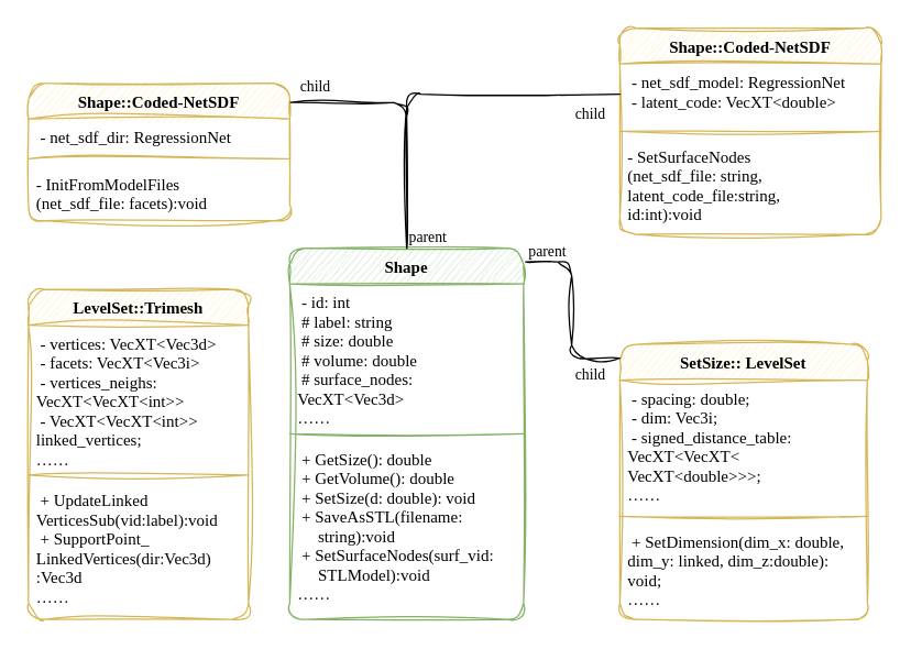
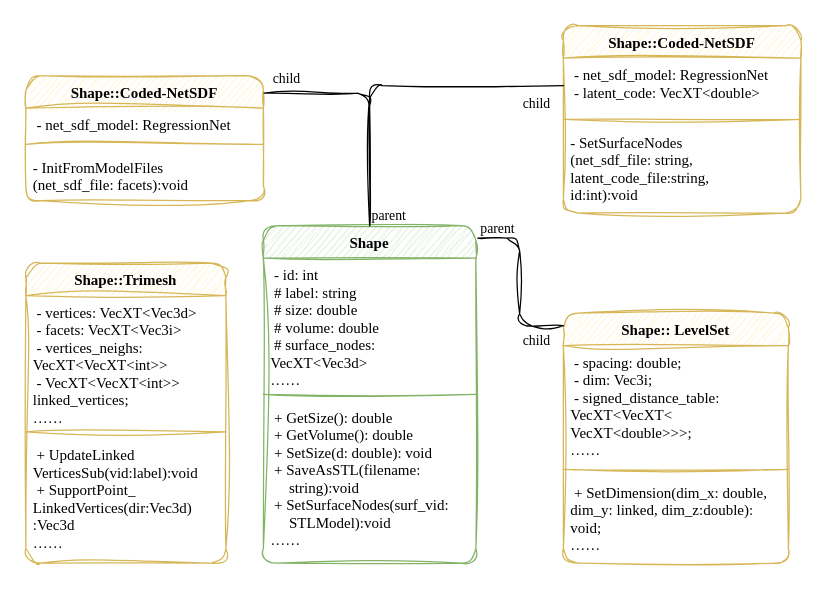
- <mxCell id="19" value=" - net_sdf_dir: RegressionNet&#10;" style="text;strokeColor=none;fillColor=none;align=left;verticalAlign=top;spacingLeft=4;spacingRight=4;overflow=hidden;rotatable=0;points=[[0,0.5],[1,0.5]];portConstraint=eastwest;rounded=1;sketch=1;curveFitting=1;jiggle=2;fontFamily=Comic Sans MS;" parent="18" vertex="1"><mxGeometry y="26" width="190" height="24" as="geometry" /></mxCell>
+ <mxCell id="19" value=" - net_sdf_model: RegressionNet&#10;" style="text;strokeColor=none;fillColor=none;align=left;verticalAlign=top;spacingLeft=4;spacingRight=4;overflow=hidden;rotatable=0;points=[[0,0.5],[1,0.5]];portConstraint=eastwest;rounded=1;sketch=1;curveFitting=1;jiggle=2;fontFamily=Comic Sans MS;" parent="18" vertex="1"><mxGeometry y="26" width="190" height="24" as="geometry" /></mxCell>
- <mxCell id="2" value="LevelSet::Trimesh" style="swimlane;fontStyle=1;align=center;verticalAlign=top;childLayout=stackLayout;horizontal=1;startSize=26;horizontalStack=0;resizeParent=1;resizeParentMax=0;resizeLast=0;collapsible=1;marginBottom=0;fillColor=#fff2cc;strokeColor=#d6b656;rounded=1;sketch=1;curveFitting=1;jiggle=2;fontFamily=Comic Sans MS;" parent="1" vertex="1"><mxGeometry x="20" y="210" width="160" height="240" as="geometry" /></mxCell>
+ <mxCell id="2" value="Shape::Trimesh" style="swimlane;fontStyle=1;align=center;verticalAlign=top;childLayout=stackLayout;horizontal=1;startSize=26;horizontalStack=0;resizeParent=1;resizeParentMax=0;resizeLast=0;collapsible=1;marginBottom=0;fillColor=#fff2cc;strokeColor=#d6b656;rounded=1;sketch=1;curveFitting=1;jiggle=2;fontFamily=Comic Sans MS;" parent="1" vertex="1"><mxGeometry x="20" y="210" width="160" height="240" as="geometry" /></mxCell>
- <mxCell id="6" value="SetSize:: LevelSet" style="swimlane;fontStyle=1;align=center;verticalAlign=top;childLayout=stackLayout;horizontal=1;startSize=26;horizontalStack=0;resizeParent=1;resizeParentMax=0;resizeLast=0;collapsible=1;marginBottom=0;fillColor=#fff2cc;strokeColor=#d6b656;rounded=1;sketch=1;curveFitting=1;jiggle=2;fontFamily=Comic Sans MS;" parent="1" vertex="1"><mxGeometry x="450" y="250" width="180" height="200" as="geometry" /></mxCell>
+ <mxCell id="6" value="Shape:: LevelSet" style="swimlane;fontStyle=1;align=center;verticalAlign=top;childLayout=stackLayout;horizontal=1;startSize=26;horizontalStack=0;resizeParent=1;resizeParentMax=0;resizeLast=0;collapsible=1;marginBottom=0;fillColor=#fff2cc;strokeColor=#d6b656;rounded=1;sketch=1;curveFitting=1;jiggle=2;fontFamily=Comic Sans MS;" parent="1" vertex="1"><mxGeometry x="450" y="250" width="180" height="200" as="geometry" /></mxCell>
